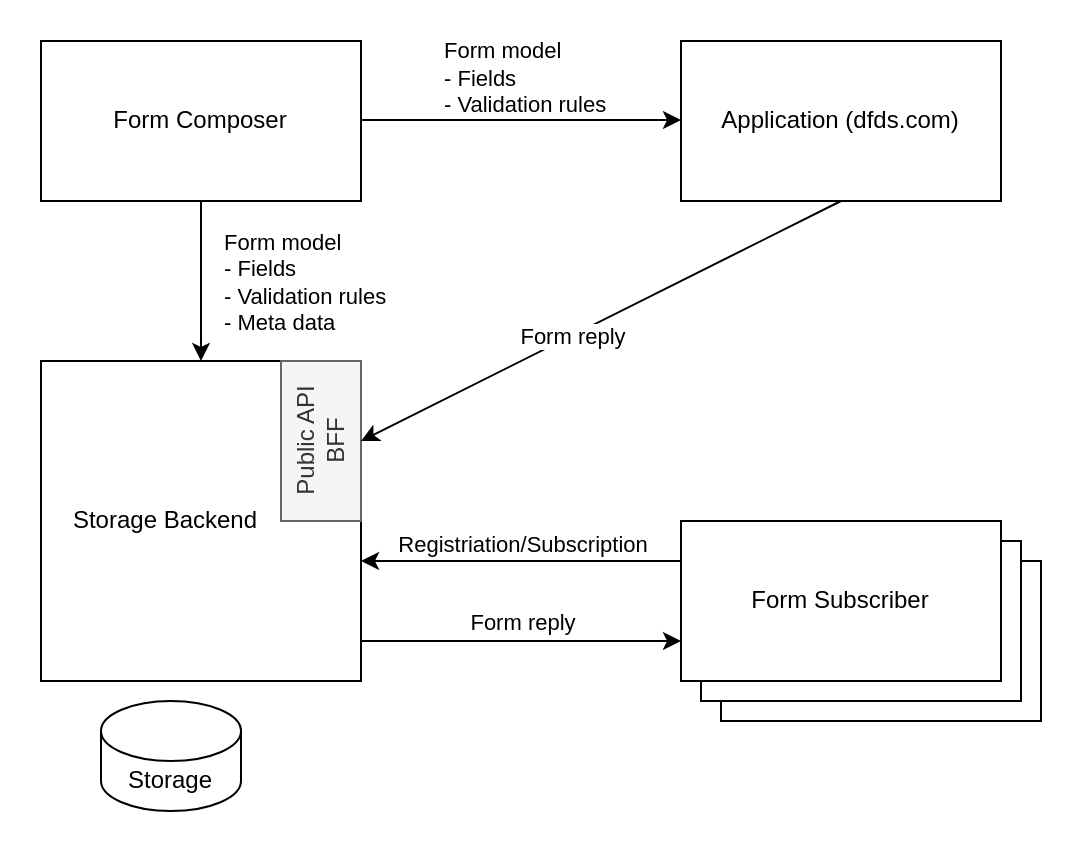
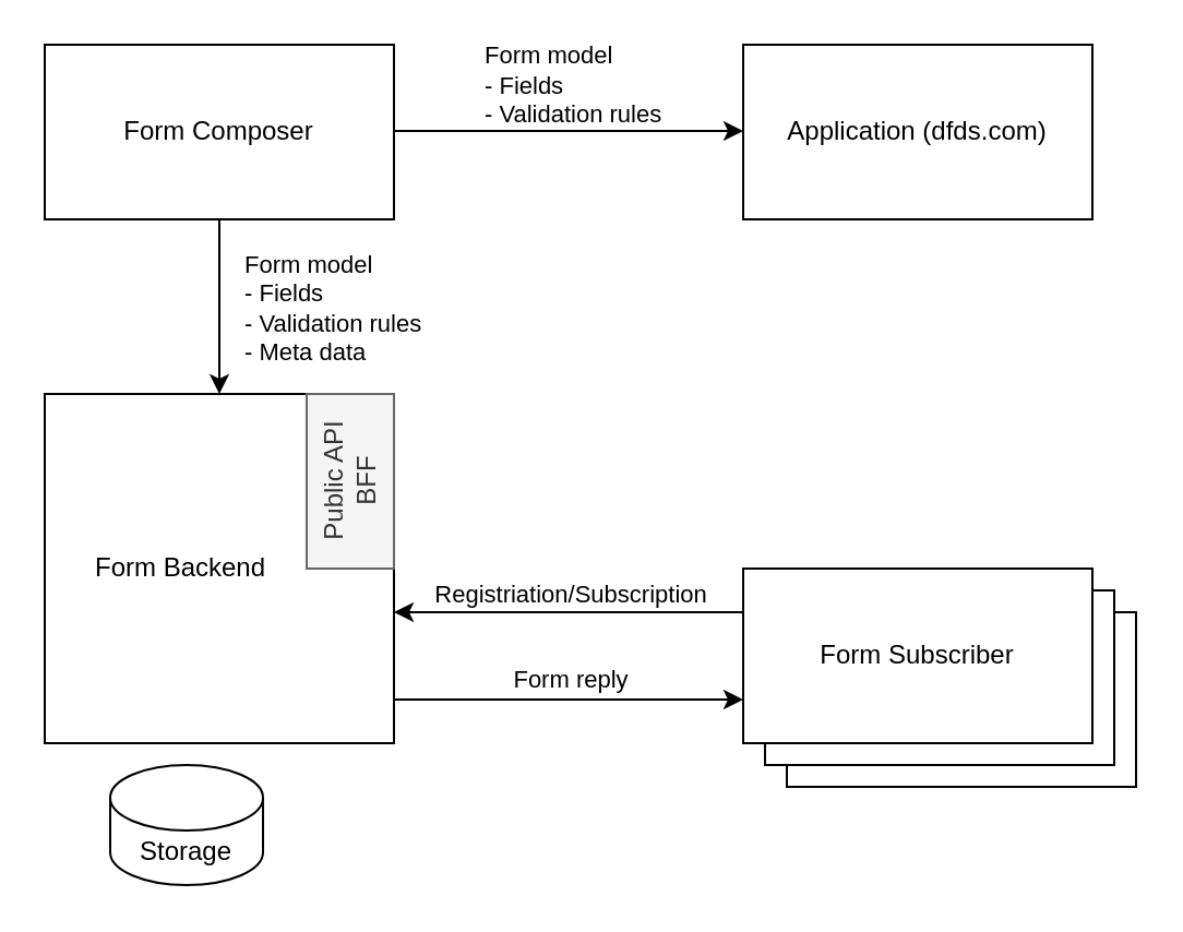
- <mxCell id="14" value="" style="endArrow=classic;html=1;shadow=0;fontFamily=Helvetica;exitX=0.5;exitY=1;exitDx=0;exitDy=0;entryX=1;entryY=0.5;entryDx=0;entryDy=0;" parent="1" source="8" target="10" edge="1"><mxGeometry width="50" height="50" relative="1" as="geometry"><mxPoint x="240" y="180" as="sourcePoint" /><mxPoint x="280" y="170" as="targetPoint" /></mxGeometry></mxCell>
- <mxCell id="15" value="Form reply" style="edgeLabel;html=1;align=center;verticalAlign=middle;resizable=0;points=[];fontFamily=Helvetica;" parent="14" vertex="1" connectable="0"><mxGeometry x="0.119" relative="1" as="geometry"><mxPoint as="offset" /></mxGeometry></mxCell>
- <mxCell id="9" value="Storage Backend" style="rounded=0;whiteSpace=wrap;html=1;verticalAlign=middle;spacingLeft=-35;" parent="1" vertex="1"><mxGeometry x="20" y="180" width="160" height="160" as="geometry" /></mxCell>
+ <mxCell id="9" value="Form Backend" style="rounded=0;whiteSpace=wrap;html=1;verticalAlign=middle;spacingLeft=-35;" parent="1" vertex="1"><mxGeometry x="20" y="180" width="160" height="160" as="geometry" /></mxCell>
